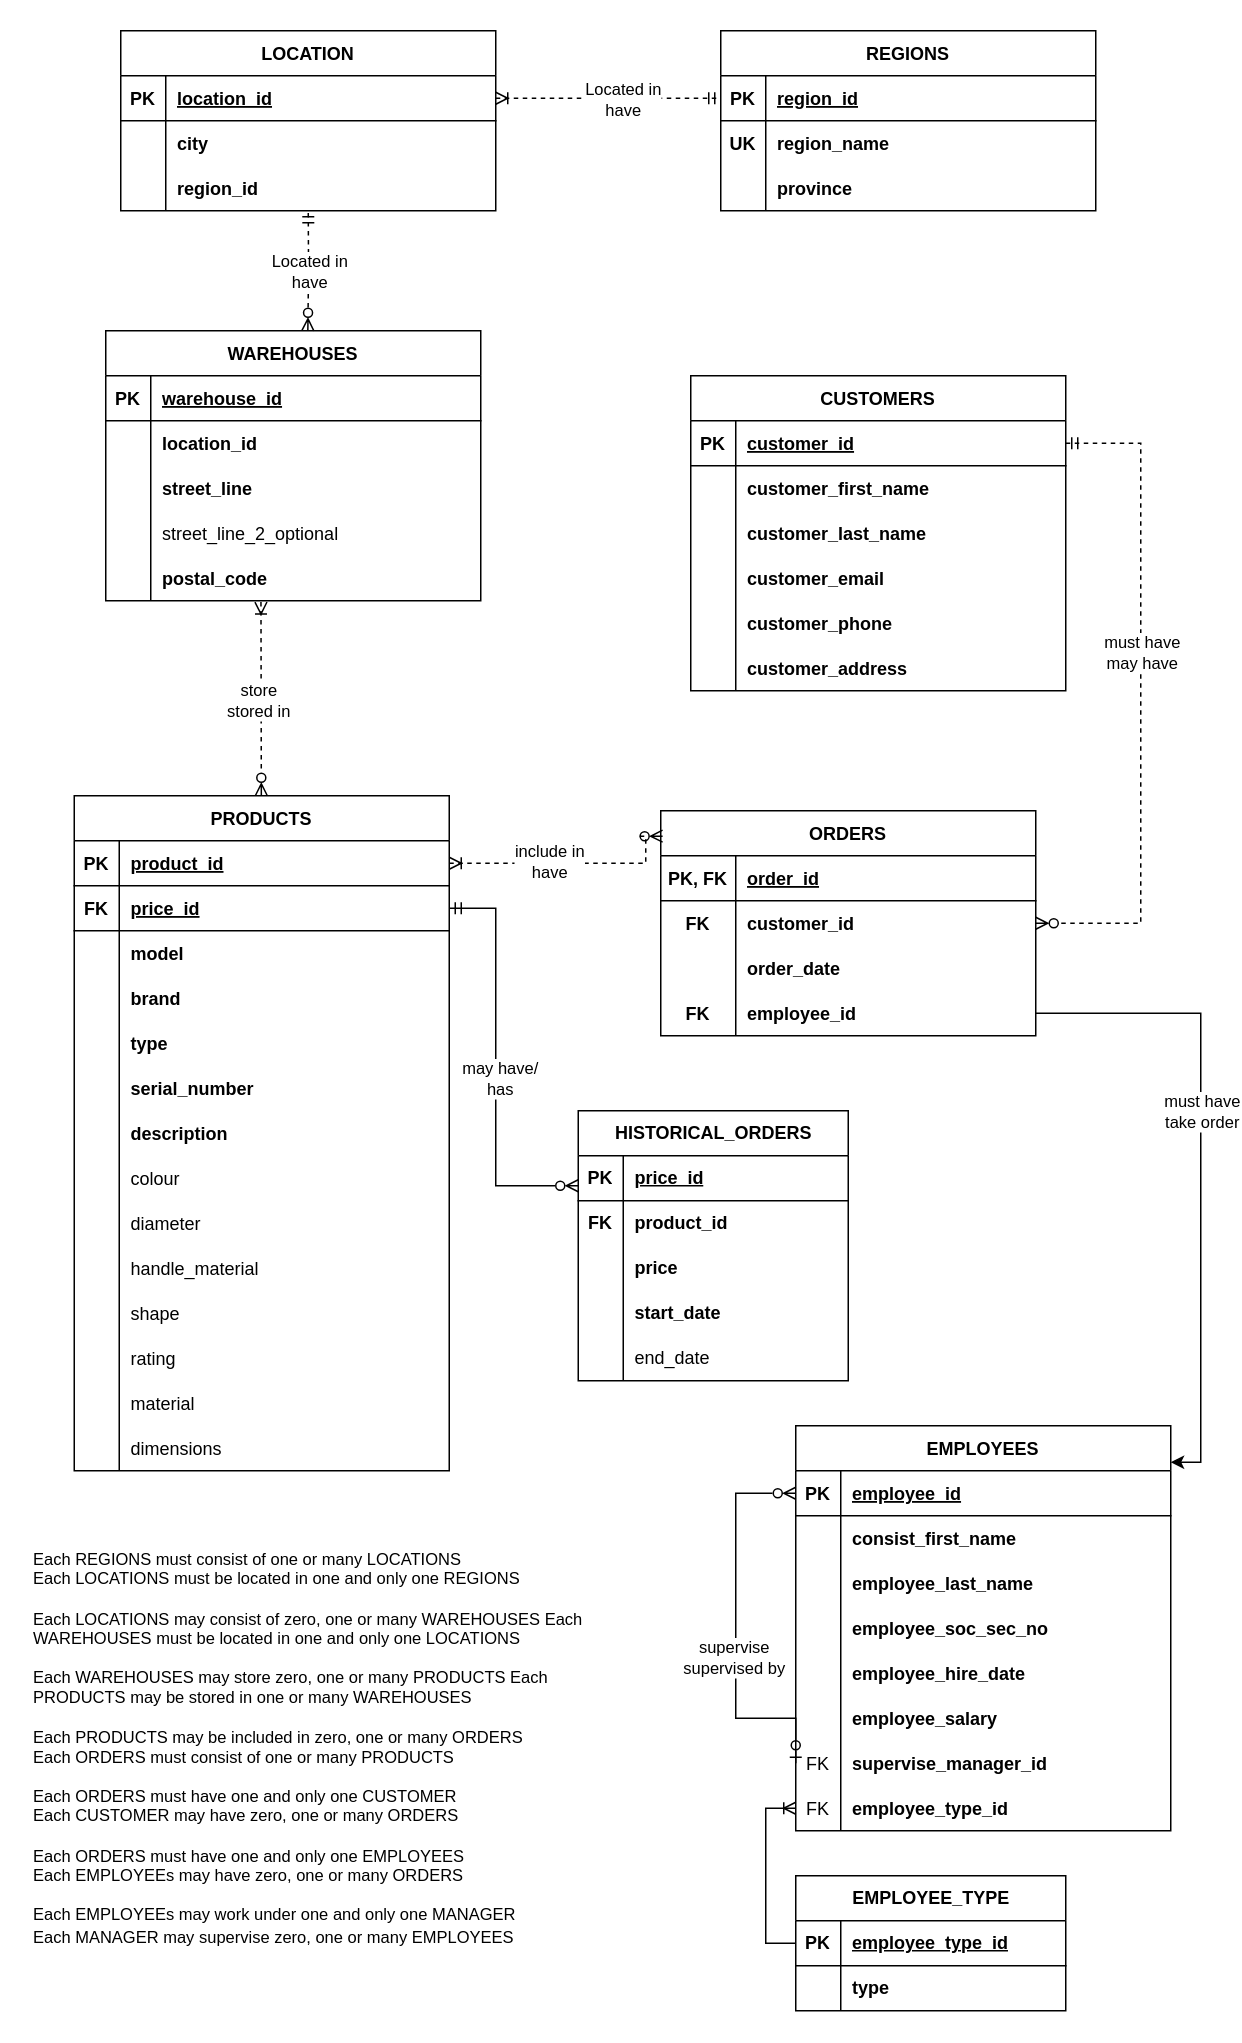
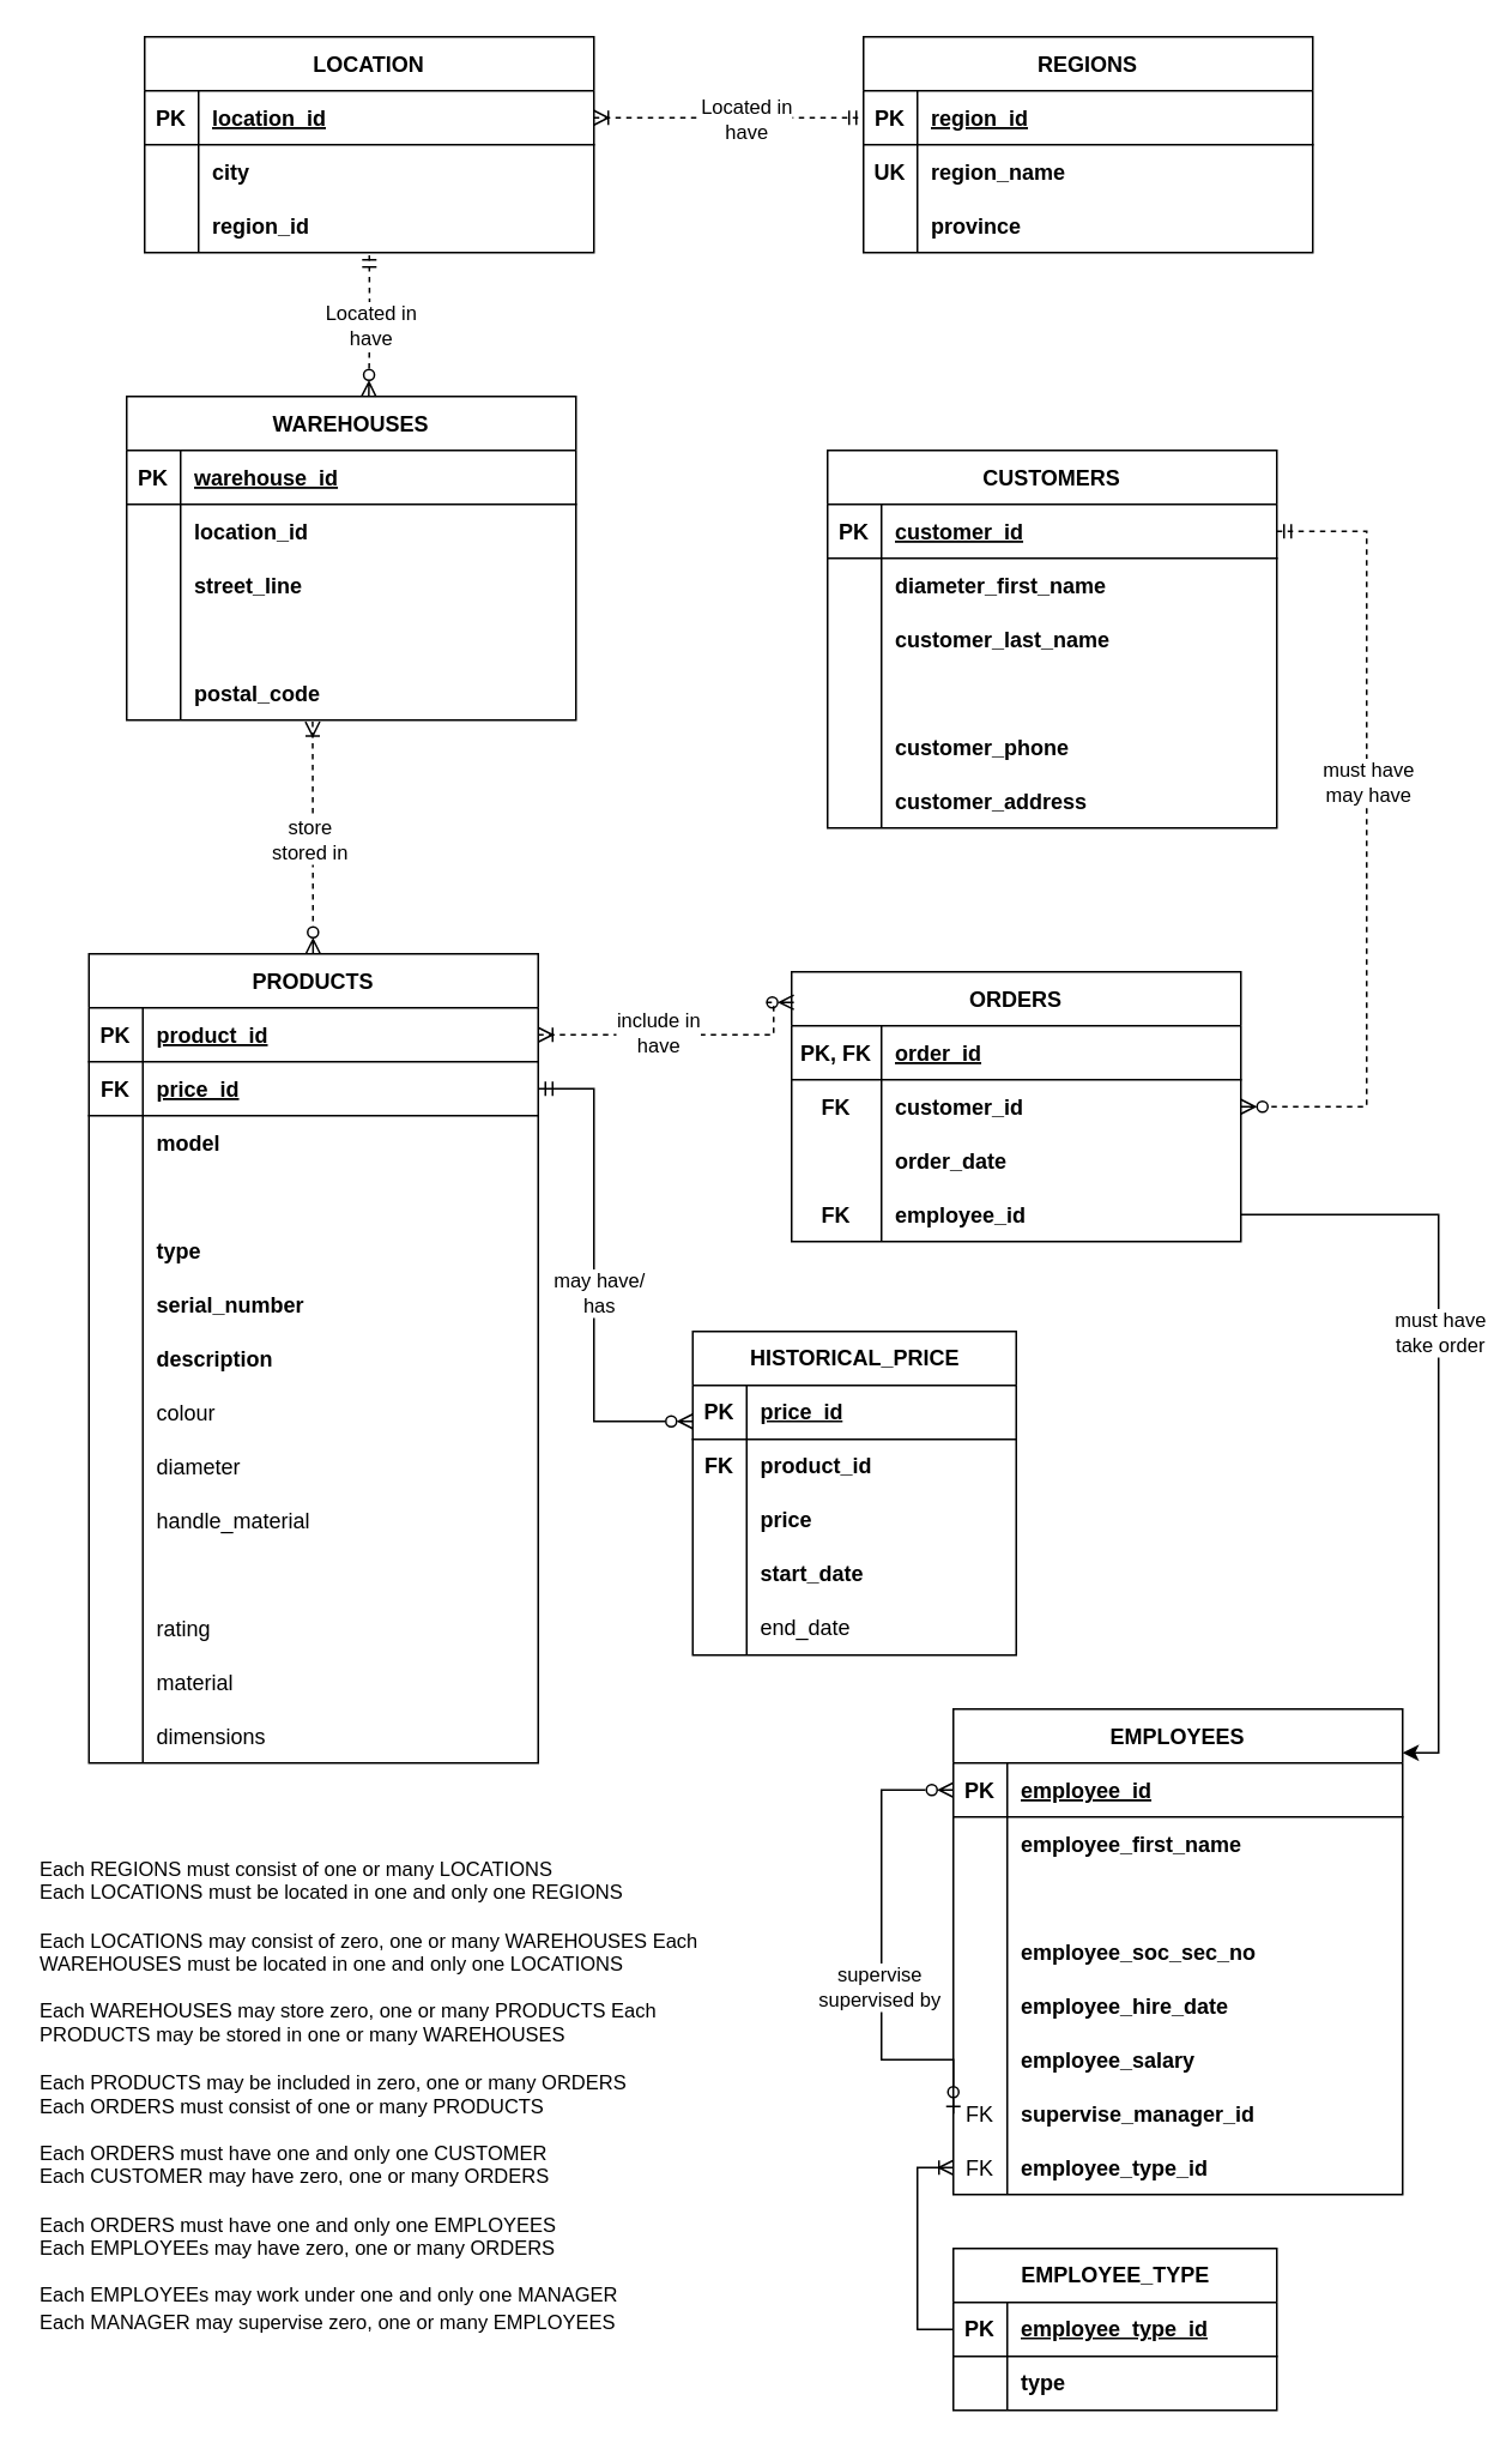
- <mxCell id="106" value="customer_first_name" style="shape=partialRectangle;overflow=hidden;connectable=0;fillColor=none;top=0;left=0;bottom=0;right=0;align=left;spacingLeft=6;fontStyle=1" parent="104" vertex="1"><mxGeometry x="30" width="220" height="30" as="geometry"><mxRectangle width="220" height="30" as="alternateBounds" /></mxGeometry></mxCell>
+ <mxCell id="106" value="diameter_first_name" style="shape=partialRectangle;overflow=hidden;connectable=0;fillColor=none;top=0;left=0;bottom=0;right=0;align=left;spacingLeft=6;fontStyle=1" parent="104" vertex="1"><mxGeometry x="30" width="220" height="30" as="geometry"><mxRectangle width="220" height="30" as="alternateBounds" /></mxGeometry></mxCell>
- <mxCell id="36" value="street_line_2_optional" style="shape=partialRectangle;overflow=hidden;connectable=0;fillColor=none;top=0;left=0;bottom=0;right=0;align=left;spacingLeft=6;fontStyle=0" parent="34" vertex="1"><mxGeometry x="30" width="220" height="30" as="geometry"><mxRectangle width="220" height="30" as="alternateBounds" /></mxGeometry></mxCell>
- <mxCell id="112" value="customer_email" style="shape=partialRectangle;overflow=hidden;connectable=0;fillColor=none;top=0;left=0;bottom=0;right=0;align=left;spacingLeft=6;fontStyle=1" parent="110" vertex="1"><mxGeometry x="30" width="220" height="30" as="geometry"><mxRectangle width="220" height="30" as="alternateBounds" /></mxGeometry></mxCell>
- <mxCell id="54" value="brand" style="shape=partialRectangle;overflow=hidden;connectable=0;fillColor=none;top=0;left=0;bottom=0;right=0;align=left;spacingLeft=6;fontStyle=1" parent="52" vertex="1"><mxGeometry x="30" width="220" height="30" as="geometry"><mxRectangle width="220" height="30" as="alternateBounds" /></mxGeometry></mxCell>
- <mxCell id="153" value="HISTORICAL_ORDERS" style="shape=table;startSize=30;container=1;collapsible=1;childLayout=tableLayout;fixedRows=1;rowLines=0;fontStyle=1;align=center;resizeLast=1;html=1;" parent="1" vertex="1"><mxGeometry x="385" y="740" width="180" height="180" as="geometry" /></mxCell>
+ <mxCell id="153" value="HISTORICAL_PRICE" style="shape=table;startSize=30;container=1;collapsible=1;childLayout=tableLayout;fixedRows=1;rowLines=0;fontStyle=1;align=center;resizeLast=1;html=1;" parent="1" vertex="1"><mxGeometry x="385" y="740" width="180" height="180" as="geometry" /></mxCell>
- <mxCell id="75" value="shape" style="shape=partialRectangle;overflow=hidden;connectable=0;fillColor=none;top=0;left=0;bottom=0;right=0;align=left;spacingLeft=6;fontStyle=0" parent="73" vertex="1"><mxGeometry x="30" width="220" height="30" as="geometry"><mxRectangle width="220" height="30" as="alternateBounds" /></mxGeometry></mxCell>
- <mxCell id="125" value="consist_first_name" style="shape=partialRectangle;overflow=hidden;connectable=0;fillColor=none;top=0;left=0;bottom=0;right=0;align=left;spacingLeft=6;fontStyle=1" parent="123" vertex="1"><mxGeometry x="30" width="220" height="30" as="geometry"><mxRectangle width="220" height="30" as="alternateBounds" /></mxGeometry></mxCell>
+ <mxCell id="125" value="employee_first_name" style="shape=partialRectangle;overflow=hidden;connectable=0;fillColor=none;top=0;left=0;bottom=0;right=0;align=left;spacingLeft=6;fontStyle=1" parent="123" vertex="1"><mxGeometry x="30" width="220" height="30" as="geometry"><mxRectangle width="220" height="30" as="alternateBounds" /></mxGeometry></mxCell>
- <mxCell id="128" value="employee_last_name" style="shape=partialRectangle;overflow=hidden;connectable=0;fillColor=none;top=0;left=0;bottom=0;right=0;align=left;spacingLeft=6;fontStyle=1" parent="126" vertex="1"><mxGeometry x="30" width="220" height="30" as="geometry"><mxRectangle width="220" height="30" as="alternateBounds" /></mxGeometry></mxCell>
